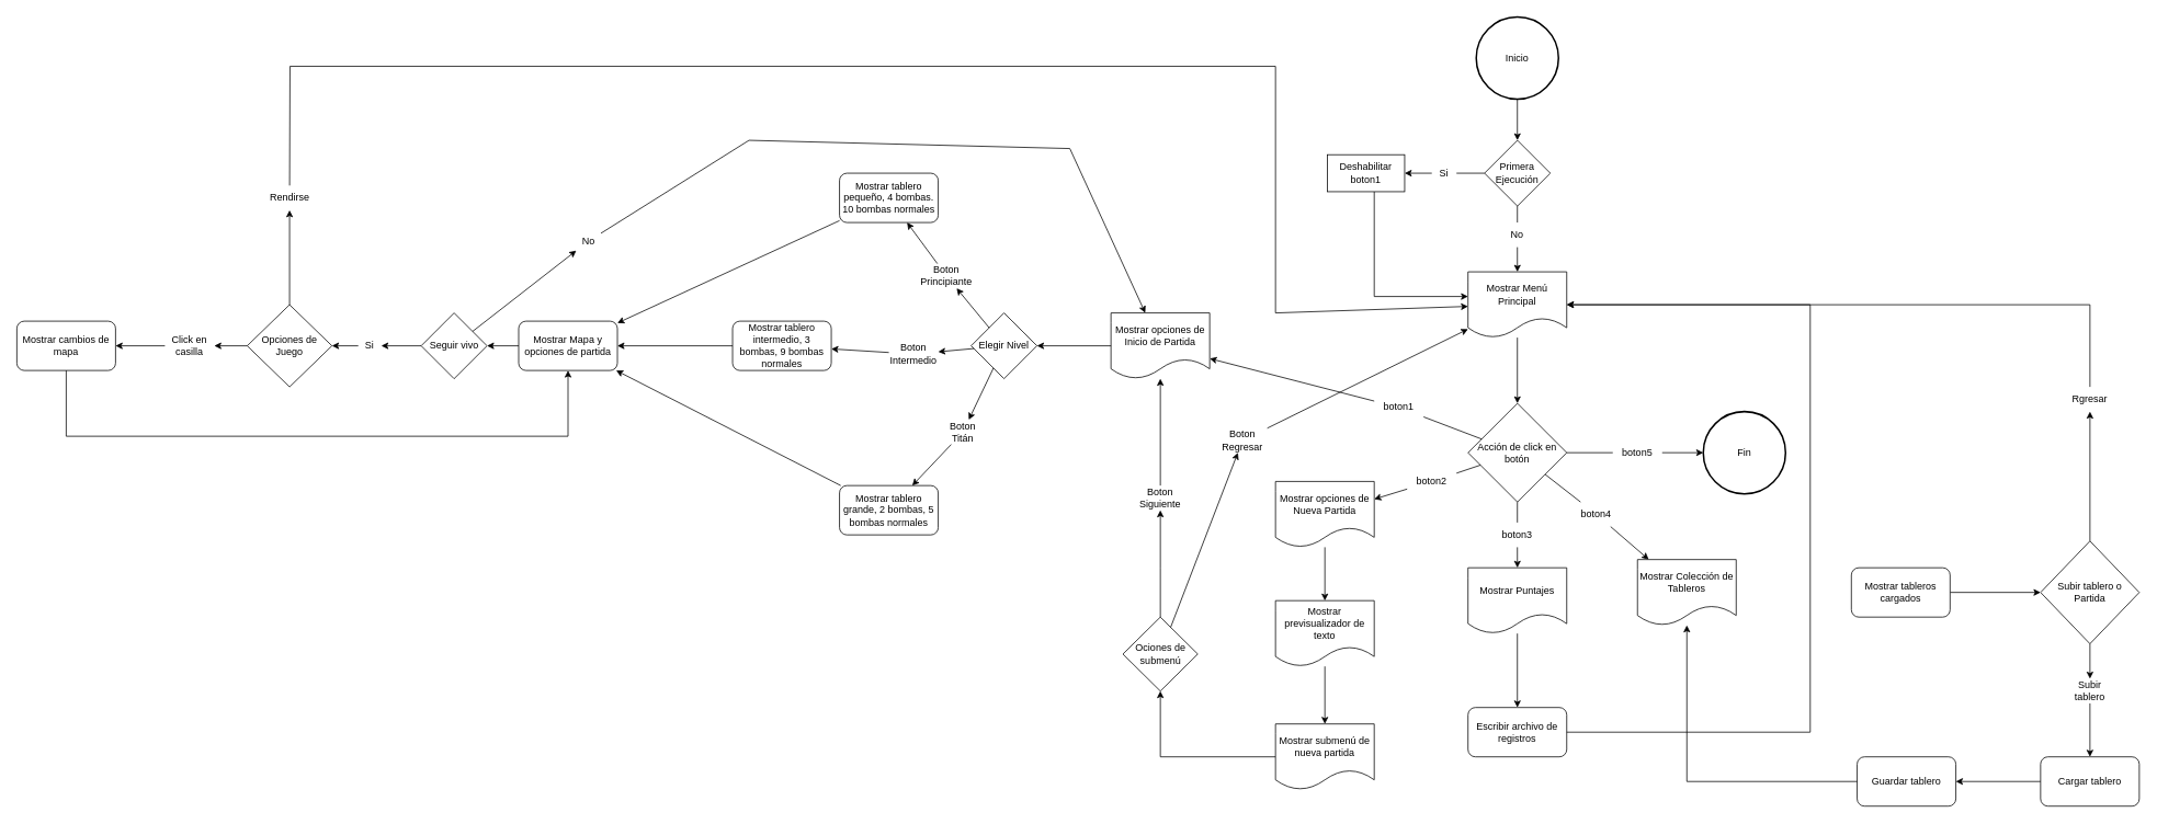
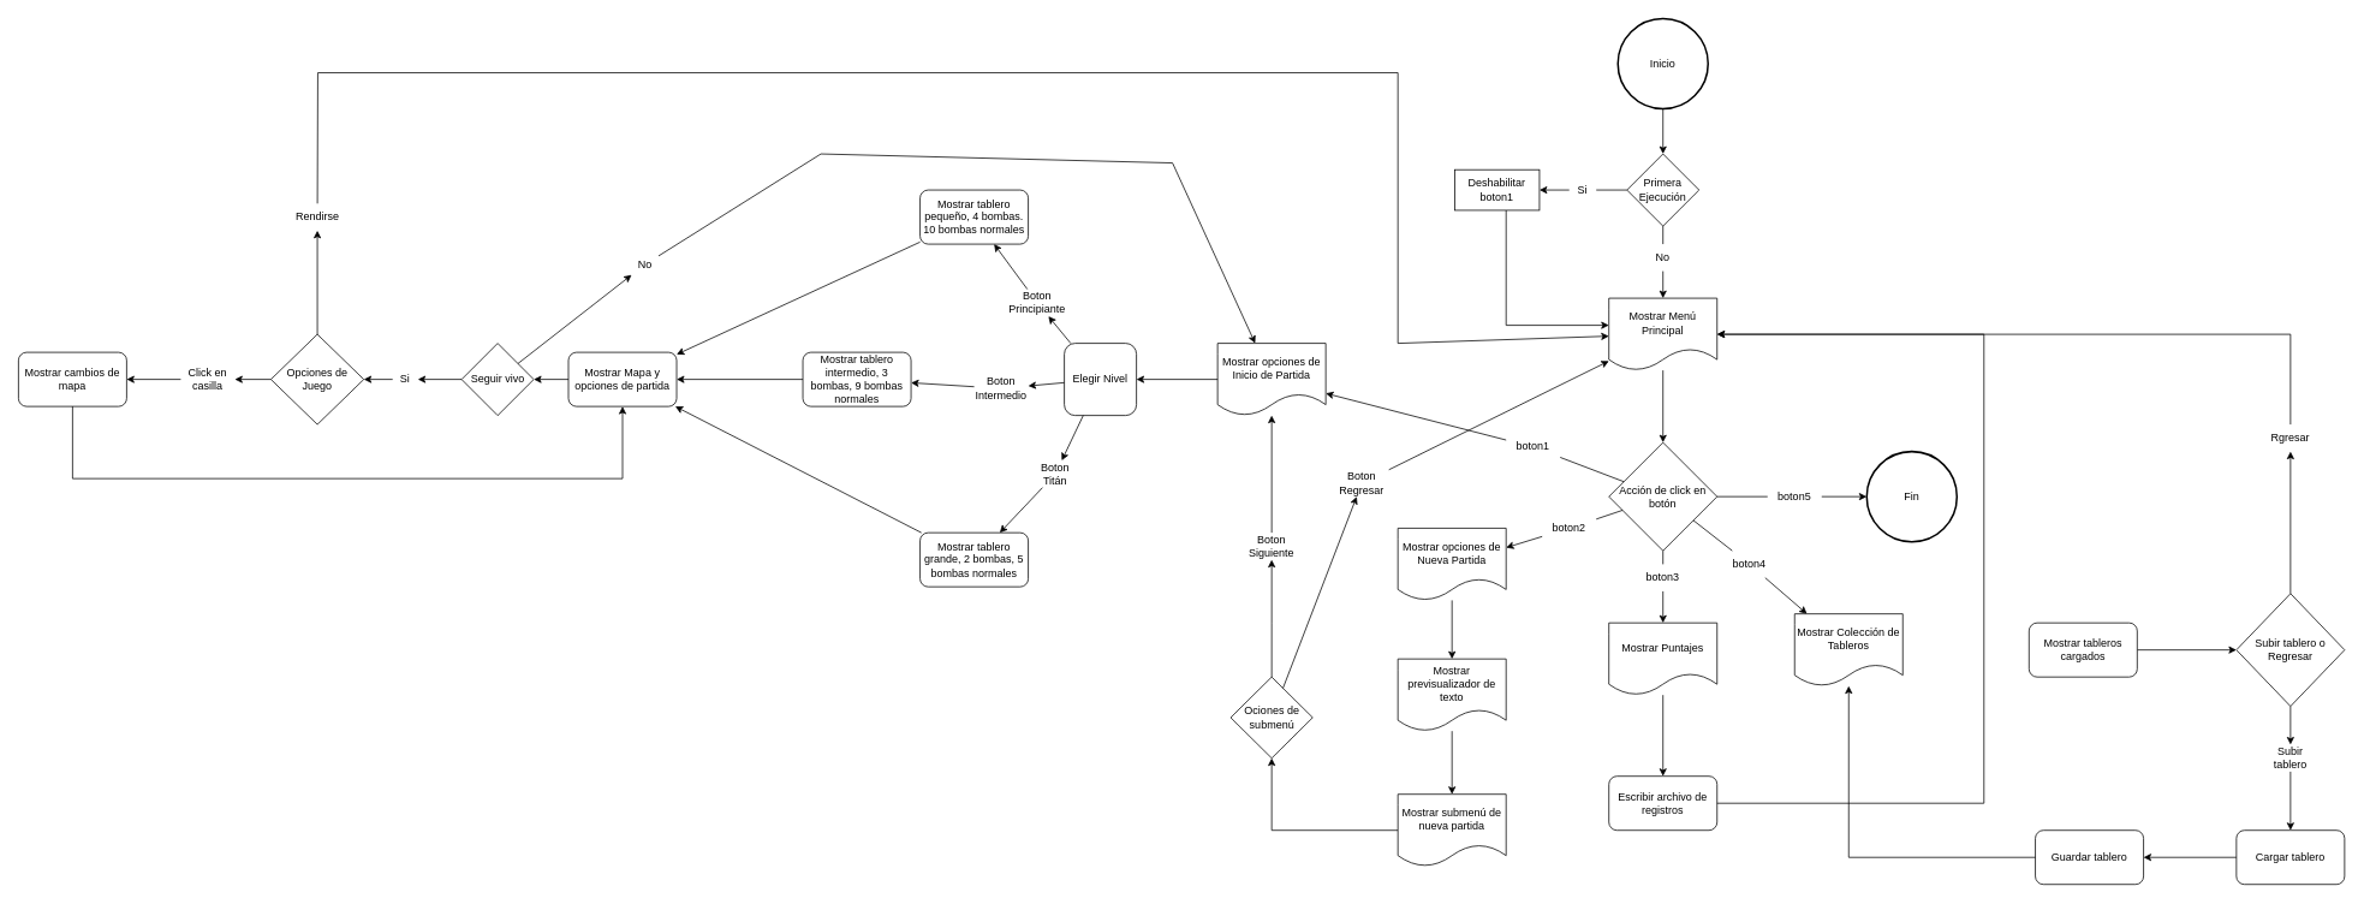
- <mxCell id="50" value="&lt;font style=&quot;vertical-align: inherit;&quot;&gt;&lt;font style=&quot;vertical-align: inherit;&quot;&gt;Elegir Nivel&lt;/font&gt;&lt;/font&gt;" style="rhombus;whiteSpace=wrap;html=1;" parent="1" vertex="1"><mxGeometry x="1180" y="380" width="80" height="80" as="geometry" /></mxCell>
+ <mxCell id="50" value="&lt;font style=&quot;vertical-align: inherit;&quot;&gt;&lt;font style=&quot;vertical-align: inherit;&quot;&gt;Elegir Nivel&lt;/font&gt;&lt;/font&gt;" style="whiteSpace=wrap;html=1;rounded=1;" parent="1" vertex="1"><mxGeometry x="1180" y="380" width="80" height="80" as="geometry" /></mxCell>
- <mxCell id="21" value="&lt;font style=&quot;vertical-align: inherit;&quot;&gt;&lt;font style=&quot;vertical-align: inherit;&quot;&gt;boton3&lt;br&gt;&lt;/font&gt;&lt;/font&gt;" style="text;html=1;strokeColor=none;fillColor=none;align=center;verticalAlign=middle;whiteSpace=wrap;rounded=0;" parent="1" vertex="1"><mxGeometry x="1814" y="635" width="60" height="30" as="geometry" /></mxCell>
+ <mxCell id="21" value="&lt;font style=&quot;vertical-align: inherit;&quot;&gt;&lt;font style=&quot;vertical-align: inherit;&quot;&gt;boton3&lt;br&gt;&lt;/font&gt;&lt;/font&gt;" style="text;html=1;strokeColor=none;fillColor=none;align=center;verticalAlign=middle;whiteSpace=wrap;rounded=0;" parent="1" vertex="1"><mxGeometry x="1814" y="625" width="60" height="30" as="geometry" /></mxCell>
- <mxCell id="88" value="&lt;font style=&quot;vertical-align: inherit;&quot;&gt;&lt;font style=&quot;vertical-align: inherit;&quot;&gt;Subir tablero o Partida&lt;/font&gt;&lt;/font&gt;" style="rhombus;whiteSpace=wrap;html=1;" parent="1" vertex="1"><mxGeometry x="2480" y="657.5" width="120" height="125" as="geometry" /></mxCell>
+ <mxCell id="88" value="&lt;font style=&quot;vertical-align: inherit;&quot;&gt;&lt;font style=&quot;vertical-align: inherit;&quot;&gt;Subir tablero o Regresar&lt;/font&gt;&lt;/font&gt;" style="rhombus;whiteSpace=wrap;html=1;" parent="1" vertex="1"><mxGeometry x="2480" y="657.5" width="120" height="125" as="geometry" /></mxCell>
